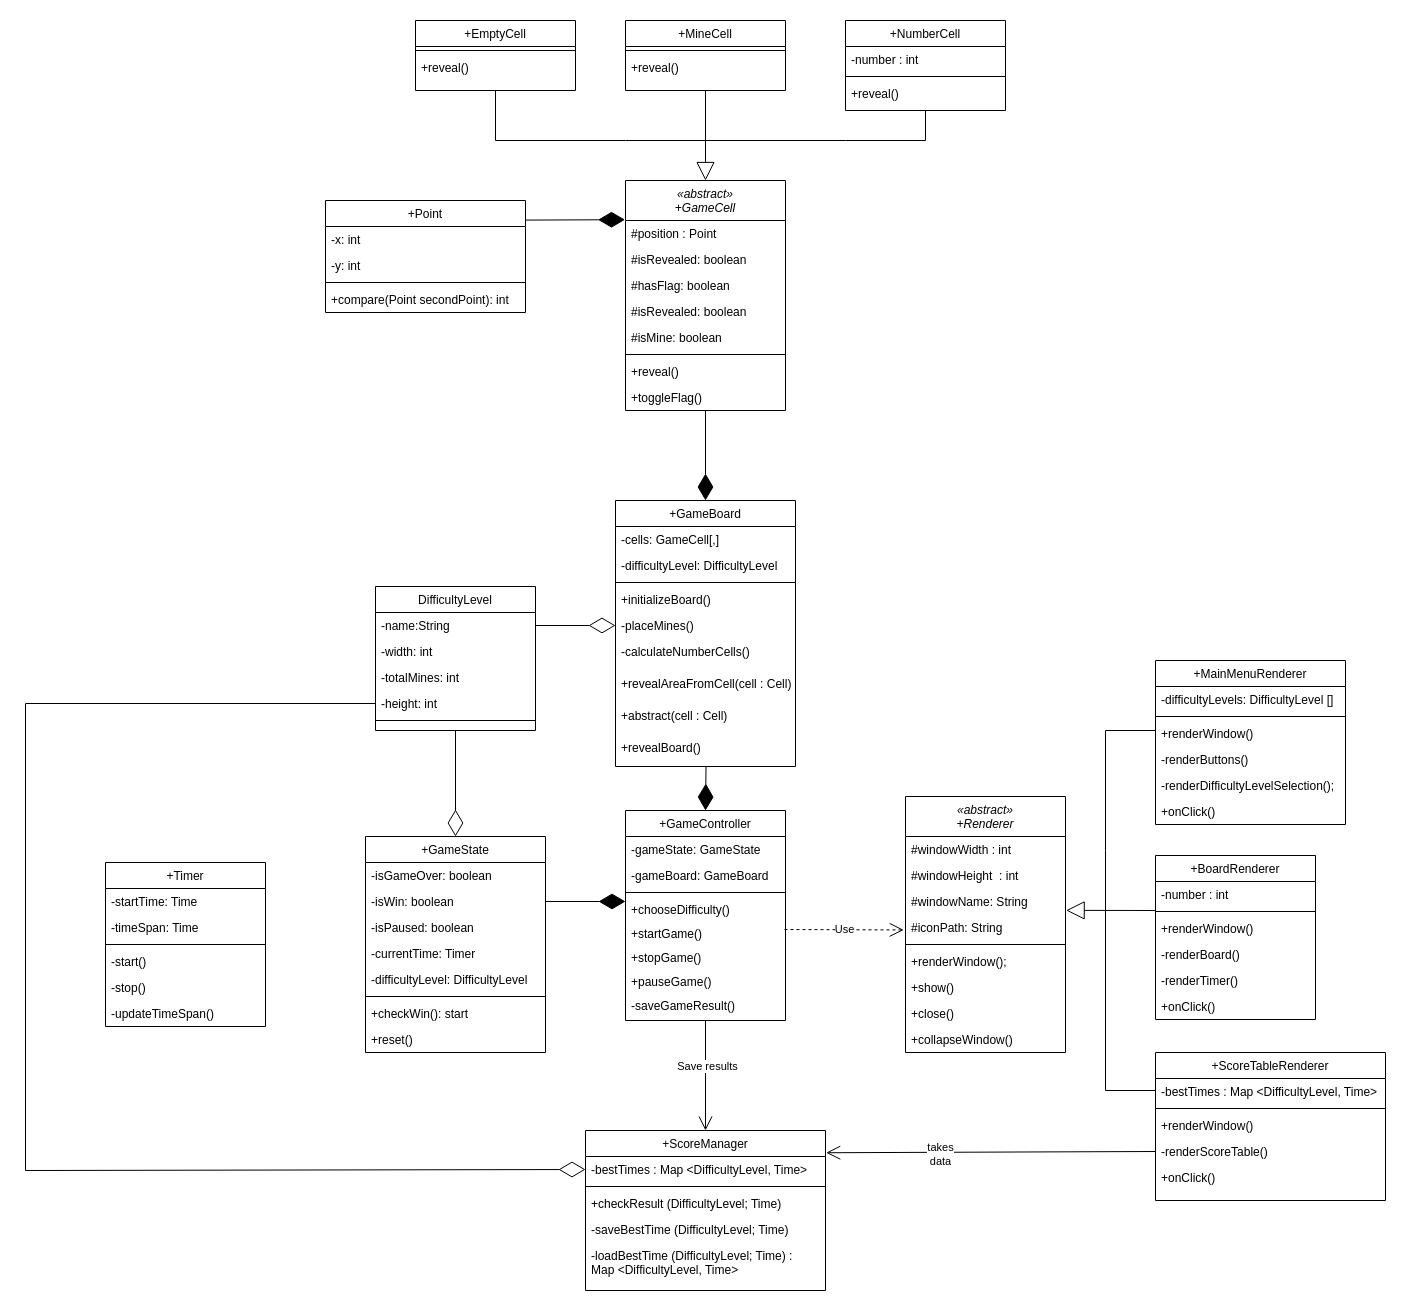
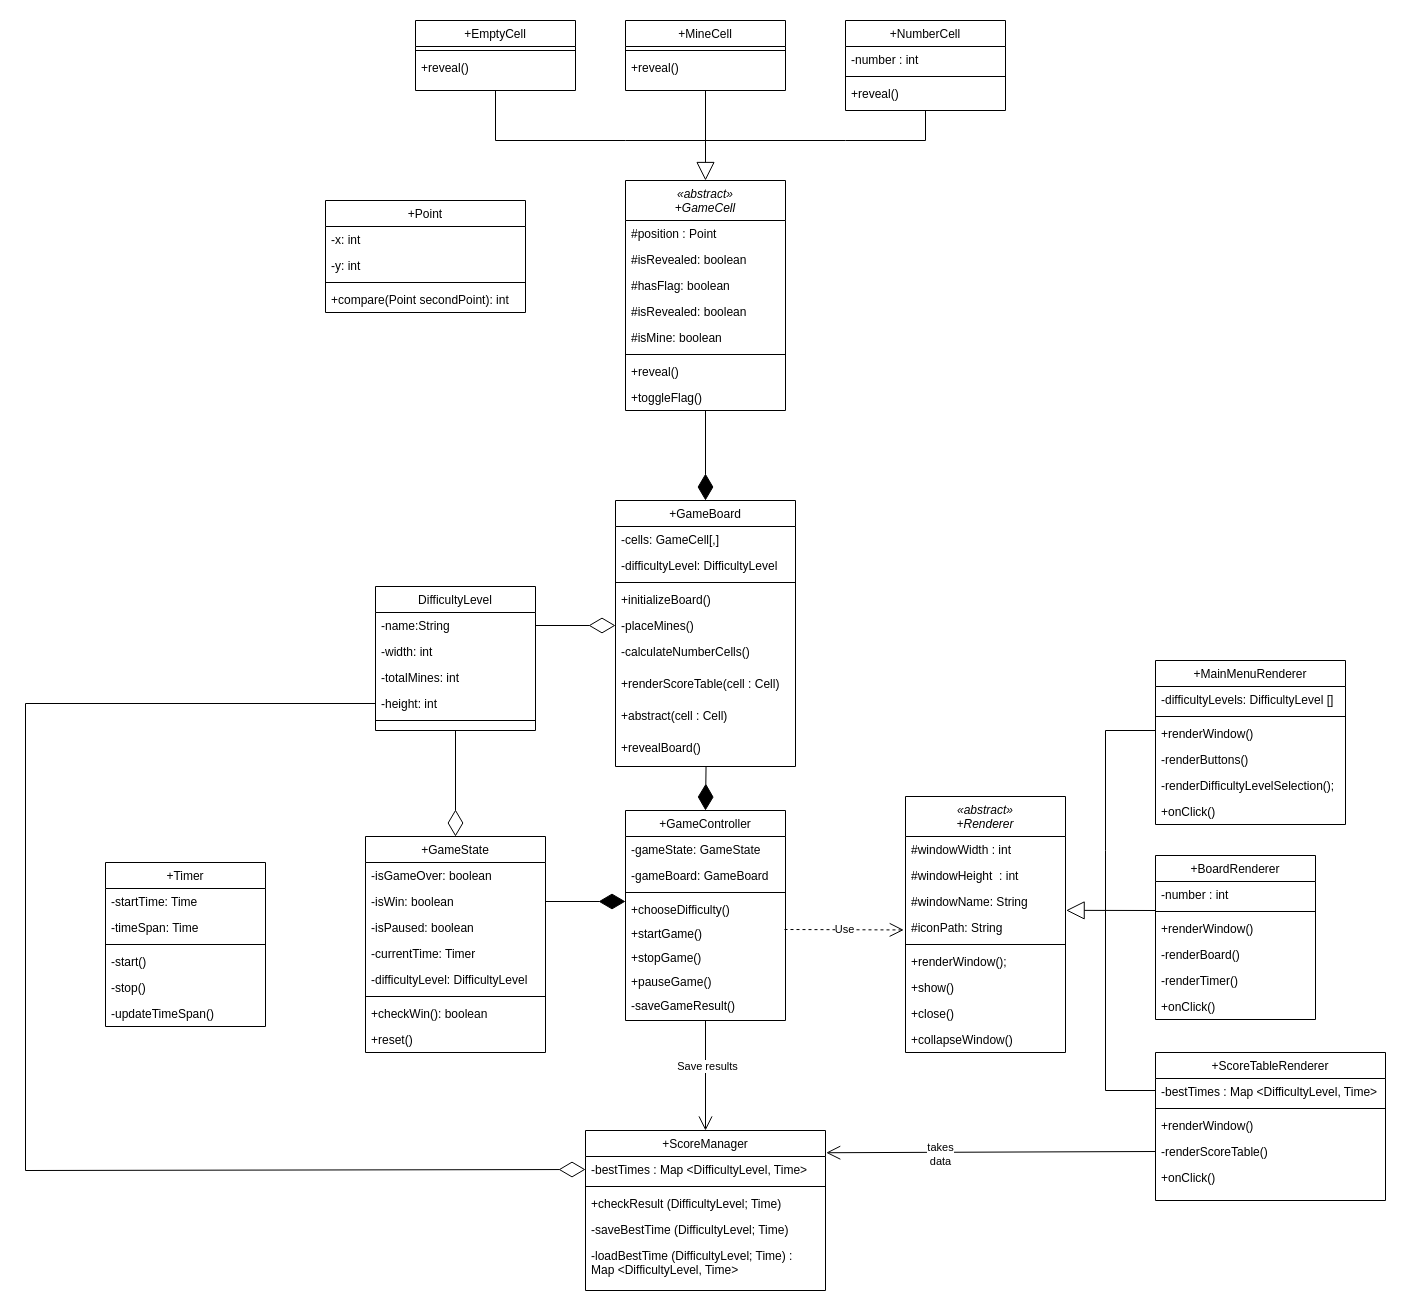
- <mxCell id="59" value="" style="endArrow=diamondThin;endFill=1;endSize=24;html=1;rounded=0;exitX=1;exitY=0.175;exitDx=0;exitDy=0;entryX=-0.003;entryY=-0.031;entryDx=0;entryDy=0;exitPerimeter=0;entryPerimeter=0;" edge="1" parent="1" source="26" target="3"><mxGeometry width="160" relative="1" as="geometry"><mxPoint x="620" y="252" as="sourcePoint" /><mxPoint x="570" y="150" as="targetPoint" /></mxGeometry></mxCell>
- <mxCell id="74" value="+revealAreaFromCell(cell : Cell)" style="text;align=left;verticalAlign=top;spacingLeft=4;spacingRight=4;overflow=hidden;rotatable=0;points=[[0,0.5],[1,0.5]];portConstraint=eastwest;" vertex="1" parent="67"><mxGeometry y="170" width="180" height="32" as="geometry" /></mxCell>
+ <mxCell id="74" value="+renderScoreTable(cell : Cell)" style="text;align=left;verticalAlign=top;spacingLeft=4;spacingRight=4;overflow=hidden;rotatable=0;points=[[0,0.5],[1,0.5]];portConstraint=eastwest;" vertex="1" parent="67"><mxGeometry y="170" width="180" height="32" as="geometry" /></mxCell>
- <mxCell id="50" value="+checkWin(): start" style="text;align=left;verticalAlign=top;spacingLeft=4;spacingRight=4;overflow=hidden;rotatable=0;points=[[0,0.5],[1,0.5]];portConstraint=eastwest;" vertex="1" parent="43"><mxGeometry y="164" width="180" height="26" as="geometry" /></mxCell>
+ <mxCell id="50" value="+checkWin(): boolean" style="text;align=left;verticalAlign=top;spacingLeft=4;spacingRight=4;overflow=hidden;rotatable=0;points=[[0,0.5],[1,0.5]];portConstraint=eastwest;" vertex="1" parent="43"><mxGeometry y="164" width="180" height="26" as="geometry" /></mxCell>
